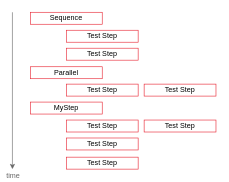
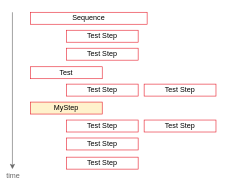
- <mxCell id="4" value="Sequence" style="rounded=0;whiteSpace=wrap;html=1;align=center;strokeColor=#E71F2D;" vertex="1" parent="1"><mxGeometry x="50" y="20" width="120" height="20" as="geometry" /></mxCell>
+ <mxCell id="4" value="Sequence" style="rounded=0;whiteSpace=wrap;html=1;align=center;strokeColor=#E71F2D;" vertex="1" parent="1"><mxGeometry x="50" y="20" width="195" height="20" as="geometry" /></mxCell>
- <mxCell id="2" value="Parallel" style="rounded=0;whiteSpace=wrap;html=1;align=center;strokeColor=#E71F2D;" vertex="1" parent="1"><mxGeometry x="50" y="111" width="120" height="20" as="geometry" /></mxCell>
+ <mxCell id="2" value="Test" style="rounded=0;whiteSpace=wrap;html=1;align=center;strokeColor=#E71F2D;" vertex="1" parent="1"><mxGeometry x="50" y="111" width="120" height="20" as="geometry" /></mxCell>
- <mxCell id="8" value="MyStep" style="rounded=0;whiteSpace=wrap;html=1;align=center;strokeColor=#E71F2D;" vertex="1" parent="1"><mxGeometry x="50" y="170" width="120" height="20" as="geometry" /></mxCell>
+ <mxCell id="8" value="MyStep" style="rounded=0;whiteSpace=wrap;html=1;align=center;strokeColor=#E71F2D;fillColor=#fff2cc;" vertex="1" parent="1"><mxGeometry x="50" y="170" width="120" height="20" as="geometry" /></mxCell>
